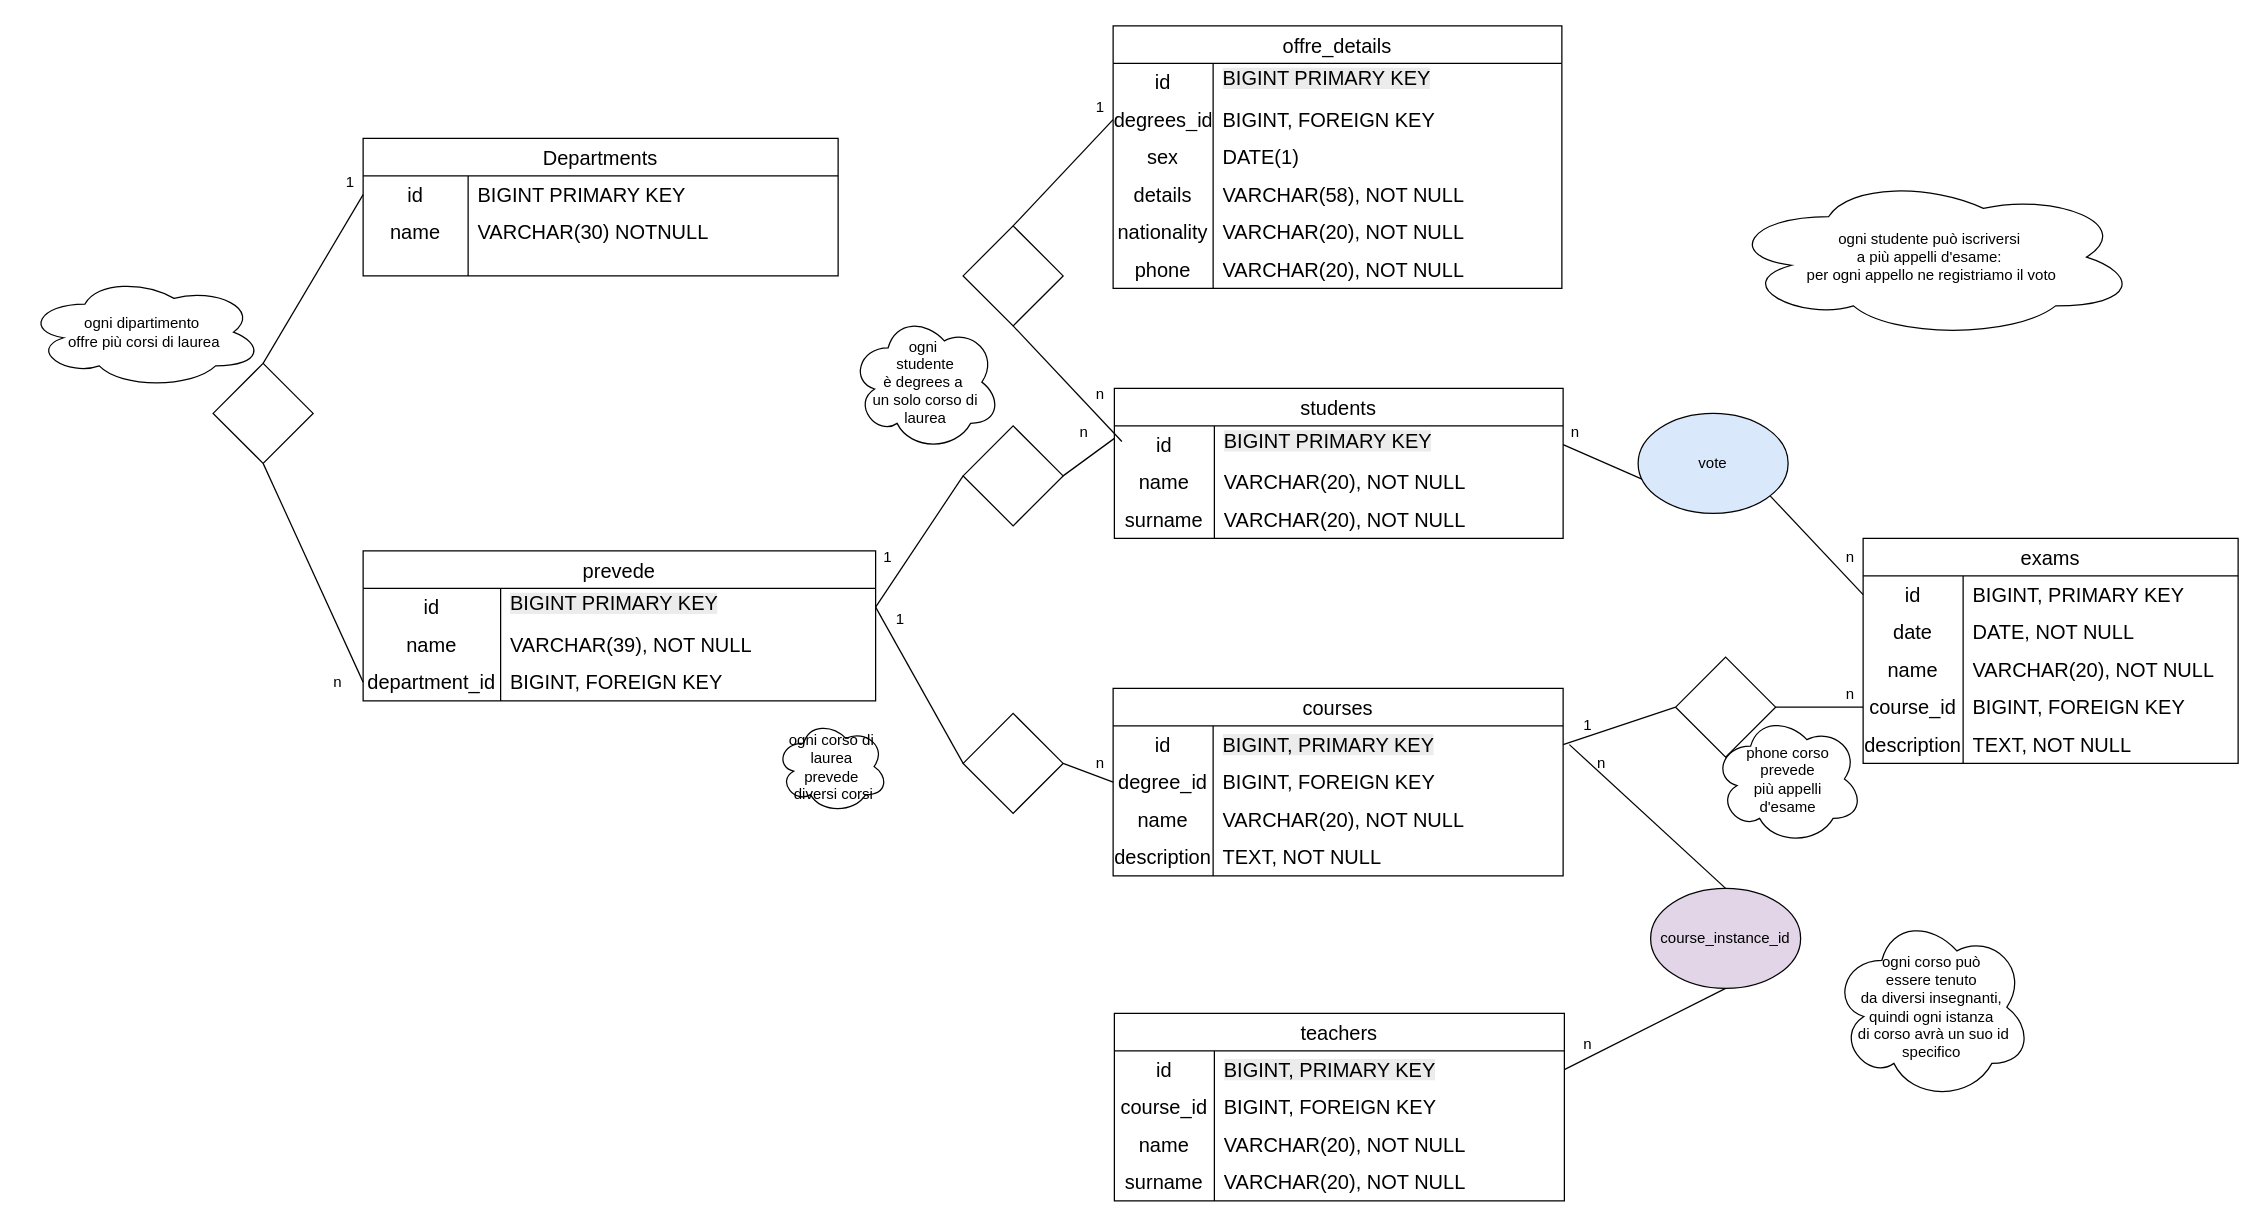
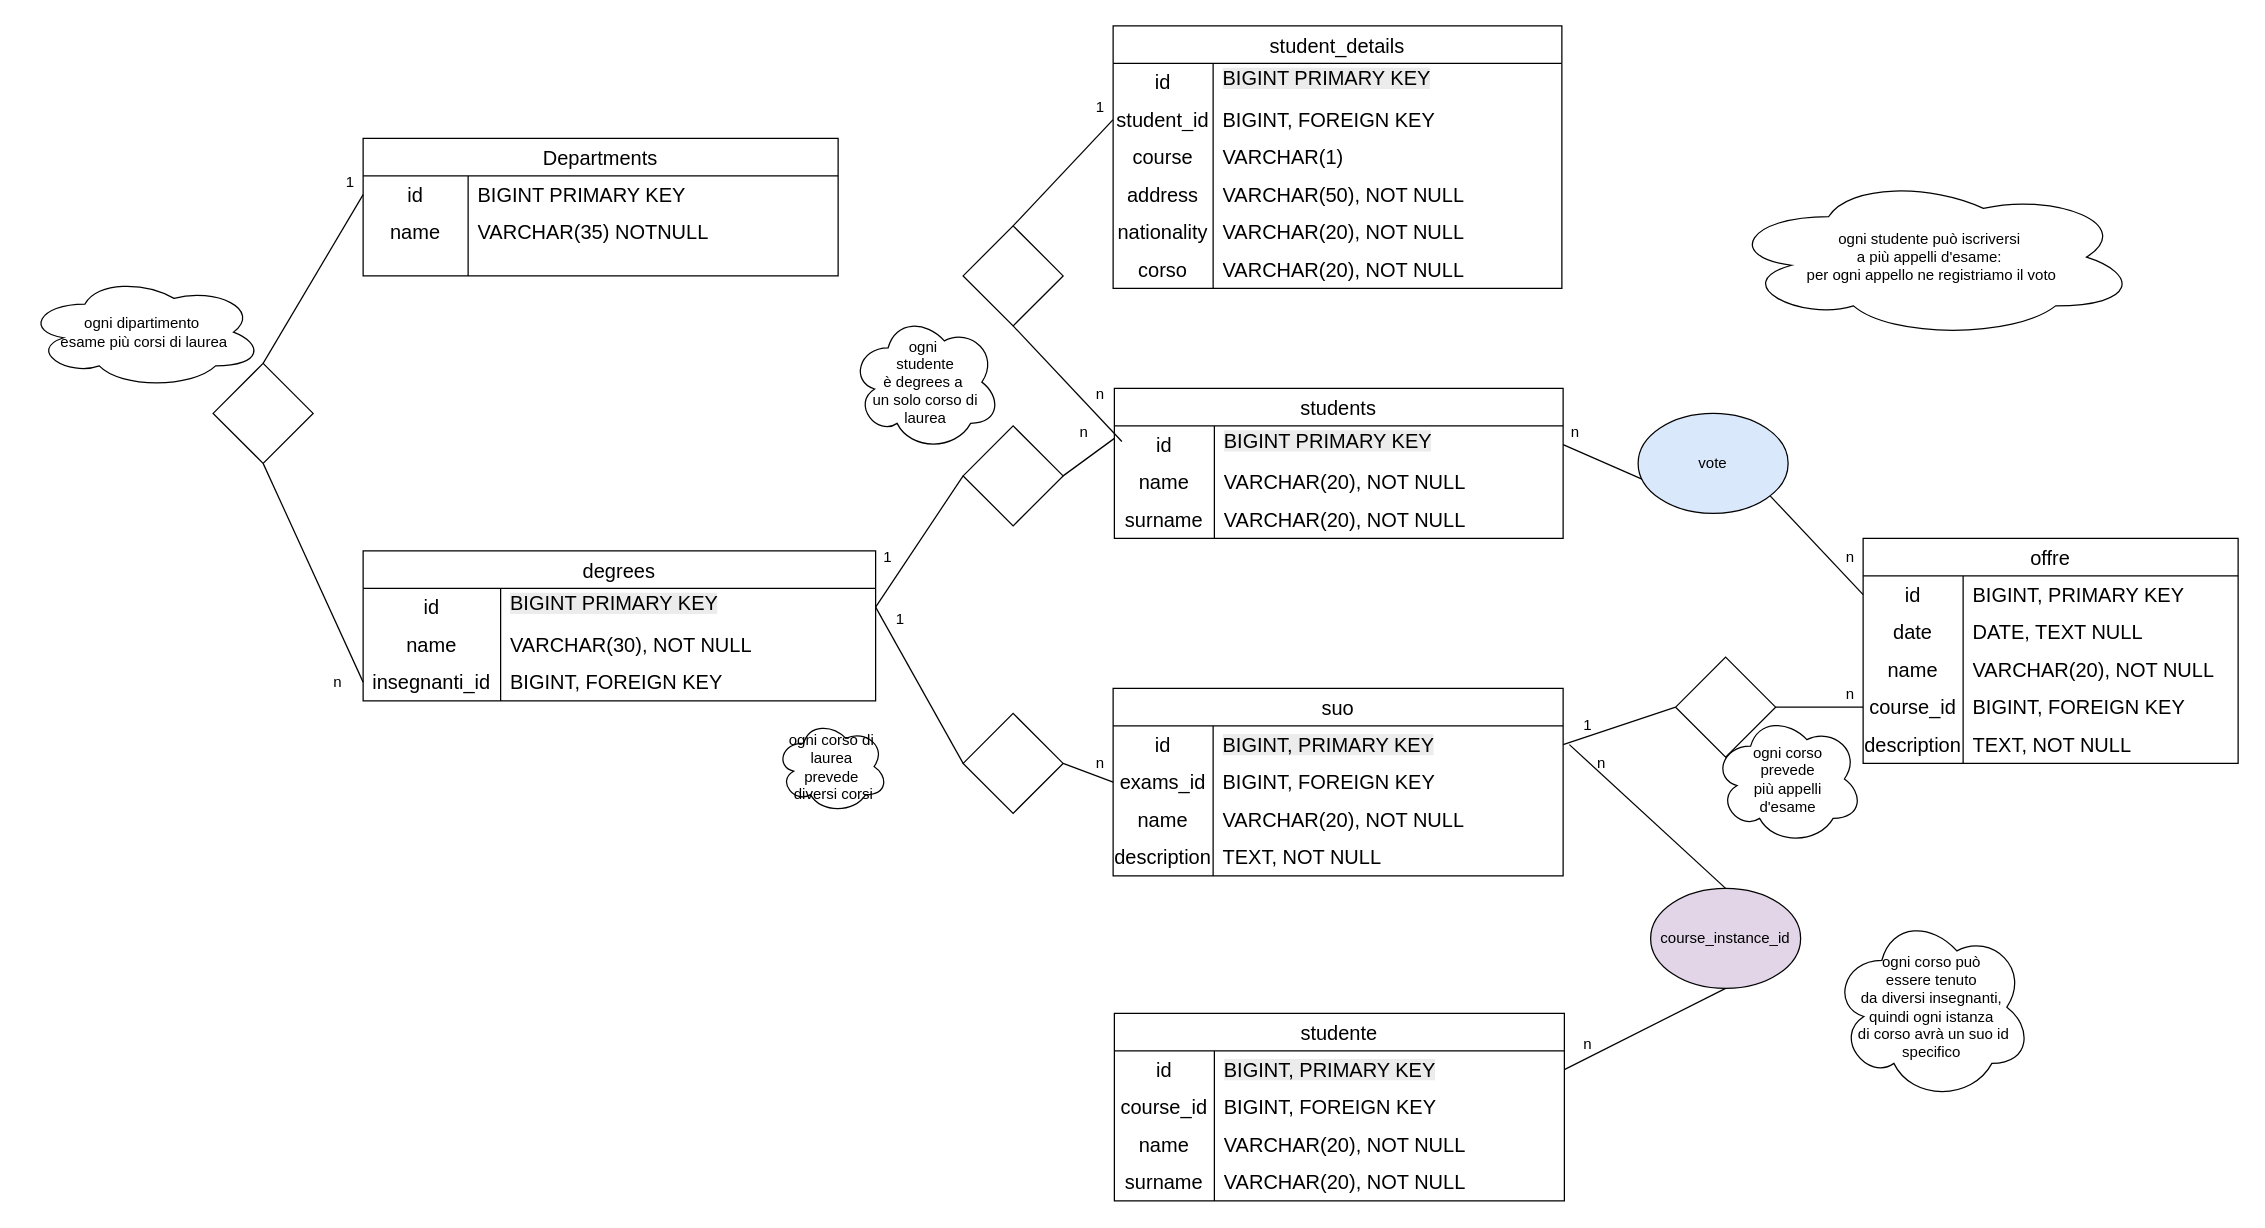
- <mxCell id="111" value="offre_details" style="shape=table;startSize=30;container=1;collapsible=0;childLayout=tableLayout;fixedRows=1;rowLines=0;fontStyle=0;strokeColor=default;fontSize=16;" parent="1" vertex="1"><mxGeometry x="890" y="20" width="359" height="210" as="geometry" /></mxCell>
+ <mxCell id="111" value="student_details" style="shape=table;startSize=30;container=1;collapsible=0;childLayout=tableLayout;fixedRows=1;rowLines=0;fontStyle=0;strokeColor=default;fontSize=16;" parent="1" vertex="1"><mxGeometry x="890" y="20" width="359" height="210" as="geometry" /></mxCell>
- <mxCell id="116" value="degrees_id" style="shape=partialRectangle;html=1;whiteSpace=wrap;connectable=0;fillColor=none;top=0;left=0;bottom=0;right=0;overflow=hidden;strokeColor=inherit;fontSize=16;" parent="115" vertex="1"><mxGeometry width="80" height="30" as="geometry"><mxRectangle width="80" height="30" as="alternateBounds" /></mxGeometry></mxCell>
+ <mxCell id="116" value="student_id" style="shape=partialRectangle;html=1;whiteSpace=wrap;connectable=0;fillColor=none;top=0;left=0;bottom=0;right=0;overflow=hidden;strokeColor=inherit;fontSize=16;" parent="115" vertex="1"><mxGeometry width="80" height="30" as="geometry"><mxRectangle width="80" height="30" as="alternateBounds" /></mxGeometry></mxCell>
- <mxCell id="119" value="sex" style="shape=partialRectangle;html=1;whiteSpace=wrap;connectable=0;fillColor=none;top=0;left=0;bottom=0;right=0;overflow=hidden;strokeColor=inherit;fontSize=16;" parent="118" vertex="1"><mxGeometry width="80" height="30" as="geometry"><mxRectangle width="80" height="30" as="alternateBounds" /></mxGeometry></mxCell>
+ <mxCell id="119" value="course" style="shape=partialRectangle;html=1;whiteSpace=wrap;connectable=0;fillColor=none;top=0;left=0;bottom=0;right=0;overflow=hidden;strokeColor=inherit;fontSize=16;" parent="118" vertex="1"><mxGeometry width="80" height="30" as="geometry"><mxRectangle width="80" height="30" as="alternateBounds" /></mxGeometry></mxCell>
- <mxCell id="120" value="DATE(1)" style="shape=partialRectangle;html=1;whiteSpace=wrap;connectable=0;fillColor=none;top=0;left=0;bottom=0;right=0;align=left;spacingLeft=6;overflow=hidden;strokeColor=inherit;fontSize=16;" parent="118" vertex="1"><mxGeometry x="80" width="279" height="30" as="geometry"><mxRectangle width="279" height="30" as="alternateBounds" /></mxGeometry></mxCell>
+ <mxCell id="120" value="VARCHAR(1)" style="shape=partialRectangle;html=1;whiteSpace=wrap;connectable=0;fillColor=none;top=0;left=0;bottom=0;right=0;align=left;spacingLeft=6;overflow=hidden;strokeColor=inherit;fontSize=16;" parent="118" vertex="1"><mxGeometry x="80" width="279" height="30" as="geometry"><mxRectangle width="279" height="30" as="alternateBounds" /></mxGeometry></mxCell>
- <mxCell id="122" value="details" style="shape=partialRectangle;html=1;whiteSpace=wrap;connectable=0;fillColor=none;top=0;left=0;bottom=0;right=0;overflow=hidden;strokeColor=inherit;fontSize=16;" parent="121" vertex="1"><mxGeometry width="80" height="30" as="geometry"><mxRectangle width="80" height="30" as="alternateBounds" /></mxGeometry></mxCell>
+ <mxCell id="122" value="address" style="shape=partialRectangle;html=1;whiteSpace=wrap;connectable=0;fillColor=none;top=0;left=0;bottom=0;right=0;overflow=hidden;strokeColor=inherit;fontSize=16;" parent="121" vertex="1"><mxGeometry width="80" height="30" as="geometry"><mxRectangle width="80" height="30" as="alternateBounds" /></mxGeometry></mxCell>
- <mxCell id="123" value="VARCHAR(58), NOT NULL" style="shape=partialRectangle;html=1;whiteSpace=wrap;connectable=0;fillColor=none;top=0;left=0;bottom=0;right=0;align=left;spacingLeft=6;overflow=hidden;strokeColor=inherit;fontSize=16;" parent="121" vertex="1"><mxGeometry x="80" width="279" height="30" as="geometry"><mxRectangle width="279" height="30" as="alternateBounds" /></mxGeometry></mxCell>
+ <mxCell id="123" value="VARCHAR(50), NOT NULL" style="shape=partialRectangle;html=1;whiteSpace=wrap;connectable=0;fillColor=none;top=0;left=0;bottom=0;right=0;align=left;spacingLeft=6;overflow=hidden;strokeColor=inherit;fontSize=16;" parent="121" vertex="1"><mxGeometry x="80" width="279" height="30" as="geometry"><mxRectangle width="279" height="30" as="alternateBounds" /></mxGeometry></mxCell>
- <mxCell id="8" value="VARCHAR(30) NOTNULL&amp;nbsp;" style="shape=partialRectangle;html=1;whiteSpace=wrap;connectable=0;fillColor=none;top=0;left=0;bottom=0;right=0;align=left;spacingLeft=6;overflow=hidden;strokeColor=inherit;fontSize=16;" parent="6" vertex="1"><mxGeometry x="84" width="296" height="30" as="geometry"><mxRectangle width="296" height="30" as="alternateBounds" /></mxGeometry></mxCell>
+ <mxCell id="8" value="VARCHAR(35) NOTNULL&amp;nbsp;" style="shape=partialRectangle;html=1;whiteSpace=wrap;connectable=0;fillColor=none;top=0;left=0;bottom=0;right=0;align=left;spacingLeft=6;overflow=hidden;strokeColor=inherit;fontSize=16;" parent="6" vertex="1"><mxGeometry x="84" width="296" height="30" as="geometry"><mxRectangle width="296" height="30" as="alternateBounds" /></mxGeometry></mxCell>
- <mxCell id="128" value="phone" style="shape=partialRectangle;html=1;whiteSpace=wrap;connectable=0;fillColor=none;top=0;left=0;bottom=0;right=0;overflow=hidden;strokeColor=inherit;fontSize=16;" parent="127" vertex="1"><mxGeometry width="80" height="30" as="geometry"><mxRectangle width="80" height="30" as="alternateBounds" /></mxGeometry></mxCell>
+ <mxCell id="128" value="corso" style="shape=partialRectangle;html=1;whiteSpace=wrap;connectable=0;fillColor=none;top=0;left=0;bottom=0;right=0;overflow=hidden;strokeColor=inherit;fontSize=16;" parent="127" vertex="1"><mxGeometry width="80" height="30" as="geometry"><mxRectangle width="80" height="30" as="alternateBounds" /></mxGeometry></mxCell>
- <mxCell id="89" value="ogni dipartimento&amp;nbsp;&lt;div&gt;offre più corsi di laurea&lt;/div&gt;" style="ellipse;shape=cloud;whiteSpace=wrap;html=1;" parent="1" vertex="1"><mxGeometry x="20" y="220" width="190" height="90" as="geometry" /></mxCell>
+ <mxCell id="89" value="ogni dipartimento&amp;nbsp;&lt;div&gt;esame più corsi di laurea&lt;/div&gt;" style="ellipse;shape=cloud;whiteSpace=wrap;html=1;" parent="1" vertex="1"><mxGeometry x="20" y="220" width="190" height="90" as="geometry" /></mxCell>
- <mxCell id="66" value="exams" style="shape=table;startSize=30;container=1;collapsible=0;childLayout=tableLayout;fixedRows=1;rowLines=0;fontStyle=0;strokeColor=default;fontSize=16;" parent="1" vertex="1"><mxGeometry x="1490" y="430" width="300" height="180" as="geometry" /></mxCell>
+ <mxCell id="66" value="offre" style="shape=table;startSize=30;container=1;collapsible=0;childLayout=tableLayout;fixedRows=1;rowLines=0;fontStyle=0;strokeColor=default;fontSize=16;" parent="1" vertex="1"><mxGeometry x="1490" y="430" width="300" height="180" as="geometry" /></mxCell>
- <mxCell id="12" value="prevede" style="shape=table;startSize=30;container=1;collapsible=0;childLayout=tableLayout;fixedRows=1;rowLines=0;fontStyle=0;strokeColor=default;fontSize=16;" parent="1" vertex="1"><mxGeometry x="290" y="440" width="410" height="120" as="geometry" /></mxCell>
+ <mxCell id="12" value="degrees" style="shape=table;startSize=30;container=1;collapsible=0;childLayout=tableLayout;fixedRows=1;rowLines=0;fontStyle=0;strokeColor=default;fontSize=16;" parent="1" vertex="1"><mxGeometry x="290" y="440" width="410" height="120" as="geometry" /></mxCell>
- <mxCell id="72" value="DATE, NOT NULL" style="shape=partialRectangle;html=1;whiteSpace=wrap;connectable=0;fillColor=none;top=0;left=0;bottom=0;right=0;align=left;spacingLeft=6;overflow=hidden;strokeColor=inherit;fontSize=16;" parent="70" vertex="1"><mxGeometry x="80" width="220" height="30" as="geometry"><mxRectangle width="220" height="30" as="alternateBounds" /></mxGeometry></mxCell>
+ <mxCell id="72" value="DATE, TEXT NULL" style="shape=partialRectangle;html=1;whiteSpace=wrap;connectable=0;fillColor=none;top=0;left=0;bottom=0;right=0;align=left;spacingLeft=6;overflow=hidden;strokeColor=inherit;fontSize=16;" parent="70" vertex="1"><mxGeometry x="80" width="220" height="30" as="geometry"><mxRectangle width="220" height="30" as="alternateBounds" /></mxGeometry></mxCell>
- <mxCell id="18" value="VARCHAR(39), NOT NULL" style="shape=partialRectangle;html=1;whiteSpace=wrap;connectable=0;fillColor=none;top=0;left=0;bottom=0;right=0;align=left;spacingLeft=6;overflow=hidden;strokeColor=inherit;fontSize=16;" parent="16" vertex="1"><mxGeometry x="110" width="300" height="30" as="geometry"><mxRectangle width="300" height="30" as="alternateBounds" /></mxGeometry></mxCell>
+ <mxCell id="18" value="VARCHAR(30), NOT NULL" style="shape=partialRectangle;html=1;whiteSpace=wrap;connectable=0;fillColor=none;top=0;left=0;bottom=0;right=0;align=left;spacingLeft=6;overflow=hidden;strokeColor=inherit;fontSize=16;" parent="16" vertex="1"><mxGeometry x="110" width="300" height="30" as="geometry"><mxRectangle width="300" height="30" as="alternateBounds" /></mxGeometry></mxCell>
- <mxCell id="20" value="department_id" style="shape=partialRectangle;html=1;whiteSpace=wrap;connectable=0;fillColor=none;top=0;left=0;bottom=0;right=0;overflow=hidden;strokeColor=inherit;fontSize=16;" parent="19" vertex="1"><mxGeometry width="110" height="30" as="geometry"><mxRectangle width="110" height="30" as="alternateBounds" /></mxGeometry></mxCell>
+ <mxCell id="20" value="insegnanti_id" style="shape=partialRectangle;html=1;whiteSpace=wrap;connectable=0;fillColor=none;top=0;left=0;bottom=0;right=0;overflow=hidden;strokeColor=inherit;fontSize=16;" parent="19" vertex="1"><mxGeometry width="110" height="30" as="geometry"><mxRectangle width="110" height="30" as="alternateBounds" /></mxGeometry></mxCell>
- <mxCell id="26" value="courses" style="shape=table;startSize=30;container=1;collapsible=0;childLayout=tableLayout;fixedRows=1;rowLines=0;fontStyle=0;strokeColor=default;fontSize=16;" parent="1" vertex="1"><mxGeometry x="890" y="550" width="360" height="150" as="geometry" /></mxCell>
+ <mxCell id="26" value="suo" style="shape=table;startSize=30;container=1;collapsible=0;childLayout=tableLayout;fixedRows=1;rowLines=0;fontStyle=0;strokeColor=default;fontSize=16;" parent="1" vertex="1"><mxGeometry x="890" y="550" width="360" height="150" as="geometry" /></mxCell>
- <mxCell id="90" value="phone corso&lt;div&gt;prevede&lt;/div&gt;&lt;div&gt;più appelli&lt;/div&gt;&lt;div&gt;d'esame&lt;/div&gt;" style="ellipse;shape=cloud;whiteSpace=wrap;html=1;" parent="1" vertex="1"><mxGeometry x="1370" y="570" width="120" height="105" as="geometry" /></mxCell>
+ <mxCell id="90" value="ogni corso&lt;div&gt;prevede&lt;/div&gt;&lt;div&gt;più appelli&lt;/div&gt;&lt;div&gt;d'esame&lt;/div&gt;" style="ellipse;shape=cloud;whiteSpace=wrap;html=1;" parent="1" vertex="1"><mxGeometry x="1370" y="570" width="120" height="105" as="geometry" /></mxCell>
- <mxCell id="31" value="degree_id" style="shape=partialRectangle;html=1;whiteSpace=wrap;connectable=0;fillColor=none;top=0;left=0;bottom=0;right=0;overflow=hidden;strokeColor=inherit;fontSize=16;" parent="30" vertex="1"><mxGeometry width="80" height="30" as="geometry"><mxRectangle width="80" height="30" as="alternateBounds" /></mxGeometry></mxCell>
+ <mxCell id="31" value="exams_id" style="shape=partialRectangle;html=1;whiteSpace=wrap;connectable=0;fillColor=none;top=0;left=0;bottom=0;right=0;overflow=hidden;strokeColor=inherit;fontSize=16;" parent="30" vertex="1"><mxGeometry width="80" height="30" as="geometry"><mxRectangle width="80" height="30" as="alternateBounds" /></mxGeometry></mxCell>
- <mxCell id="91" value="teachers" style="shape=table;startSize=30;container=1;collapsible=0;childLayout=tableLayout;fixedRows=1;rowLines=0;fontStyle=0;strokeColor=default;fontSize=16;" parent="1" vertex="1"><mxGeometry x="891" y="810" width="360" height="150" as="geometry" /></mxCell>
+ <mxCell id="91" value="studente" style="shape=table;startSize=30;container=1;collapsible=0;childLayout=tableLayout;fixedRows=1;rowLines=0;fontStyle=0;strokeColor=default;fontSize=16;" parent="1" vertex="1"><mxGeometry x="891" y="810" width="360" height="150" as="geometry" /></mxCell>
